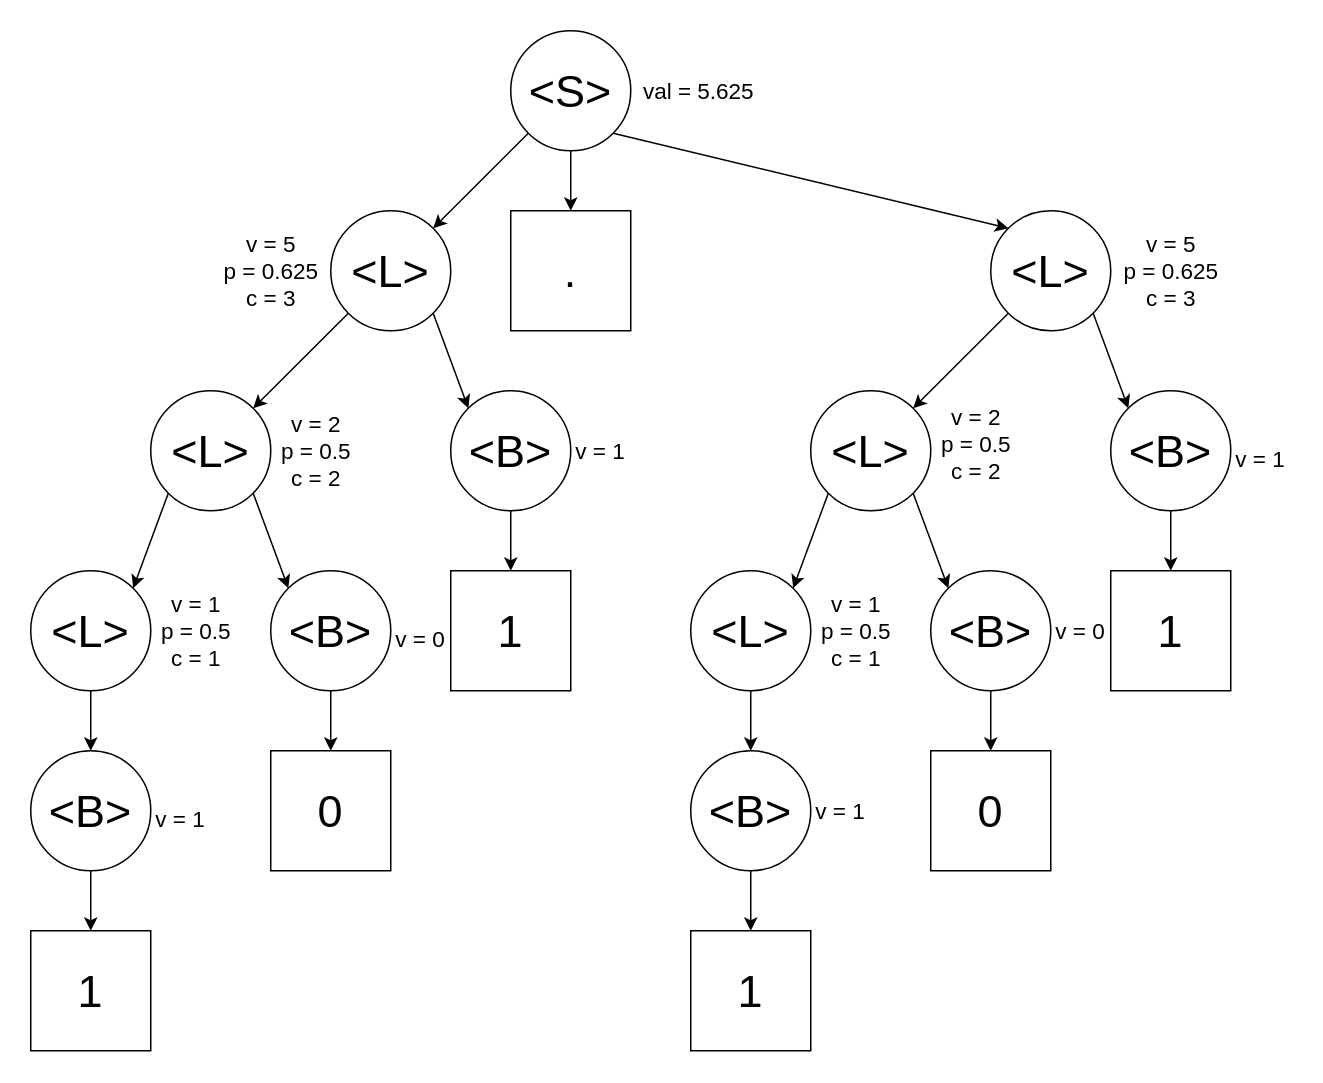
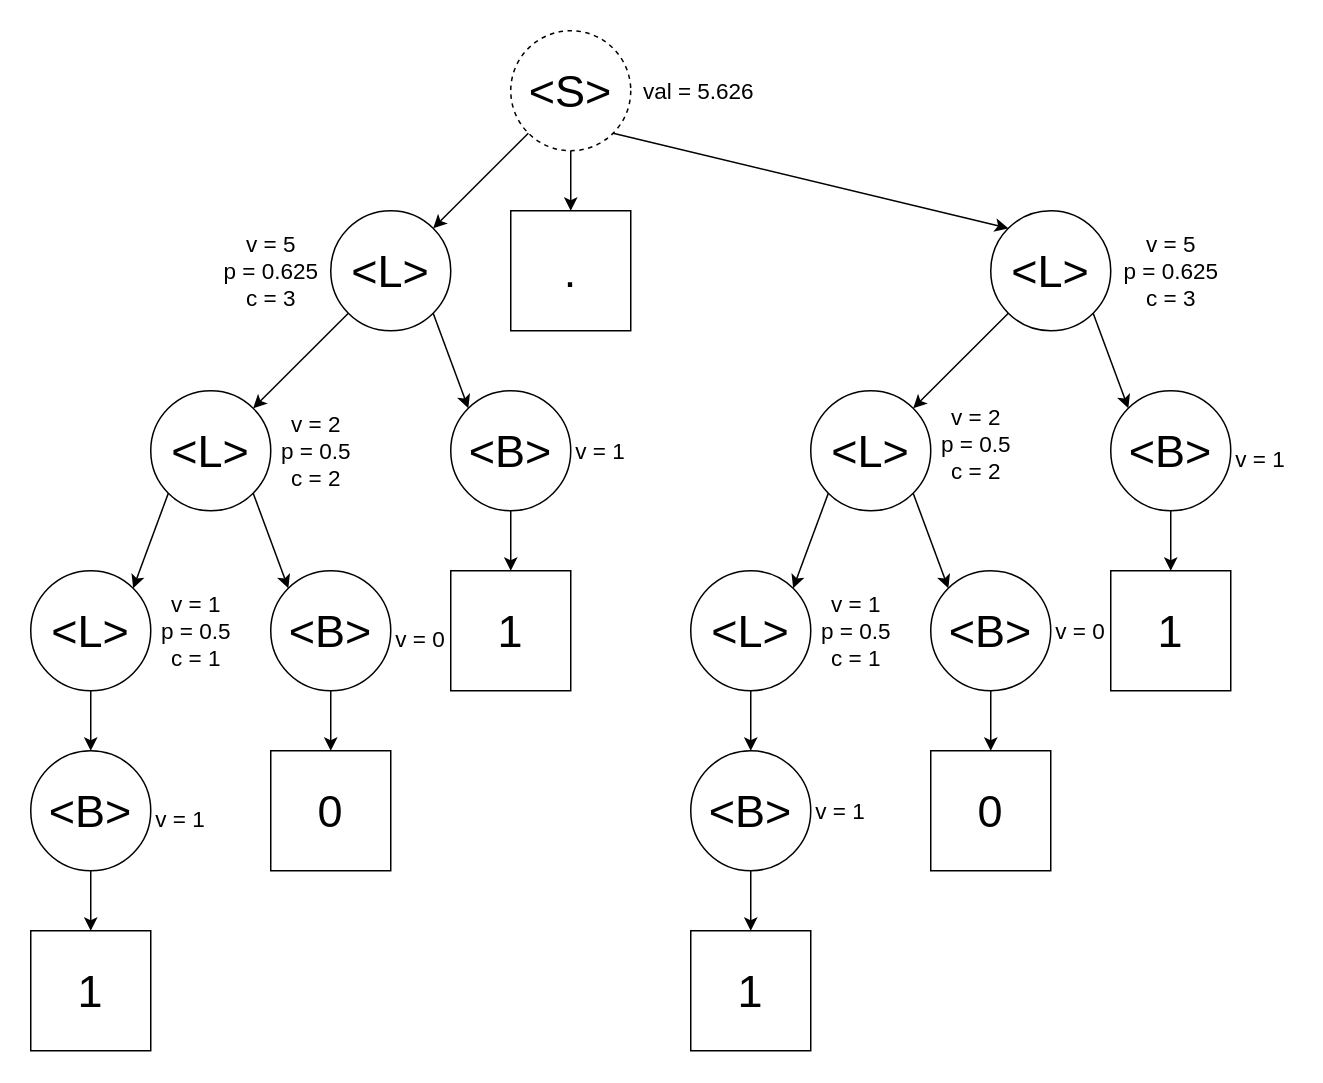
- <mxCell id="3" value="&lt;font style=&quot;font-size: 30px&quot;&gt;&amp;lt;S&amp;gt;&lt;/font&gt;" style="ellipse;whiteSpace=wrap;html=1;aspect=fixed;" parent="1" vertex="1"><mxGeometry x="340" y="20" width="80" height="80" as="geometry" /></mxCell>
+ <mxCell id="3" value="&lt;font style=&quot;font-size: 30px&quot;&gt;&amp;lt;S&amp;gt;&lt;/font&gt;" style="ellipse;whiteSpace=wrap;html=1;aspect=fixed;dashed=1;" parent="1" vertex="1"><mxGeometry x="340" y="20" width="80" height="80" as="geometry" /></mxCell>
- <mxCell id="49" value="val = 5.625" style="text;html=1;align=center;verticalAlign=middle;resizable=0;points=[];autosize=1;strokeColor=none;fillColor=none;fontSize=15;" vertex="1" parent="1"><mxGeometry x="420" y="50" width="90" height="20" as="geometry" /></mxCell>
+ <mxCell id="49" value="val = 5.626" style="text;html=1;align=center;verticalAlign=middle;resizable=0;points=[];autosize=1;strokeColor=none;fillColor=none;fontSize=15;" vertex="1" parent="1"><mxGeometry x="420" y="50" width="90" height="20" as="geometry" /></mxCell>
